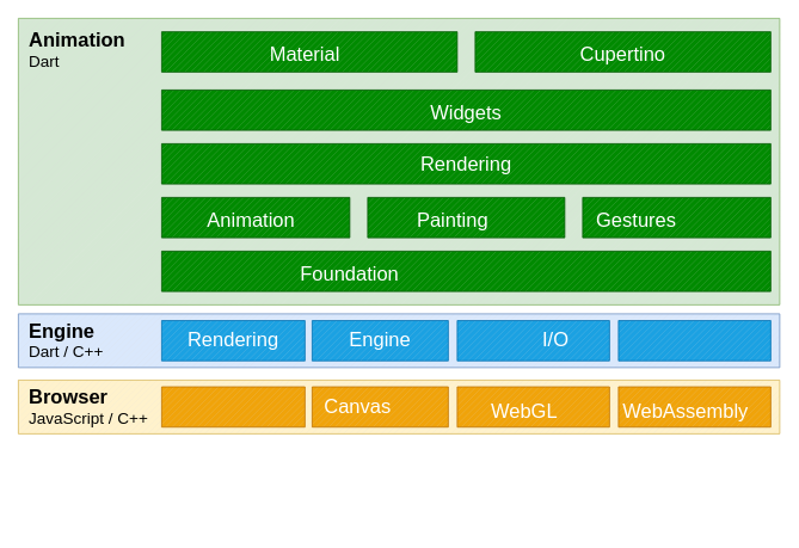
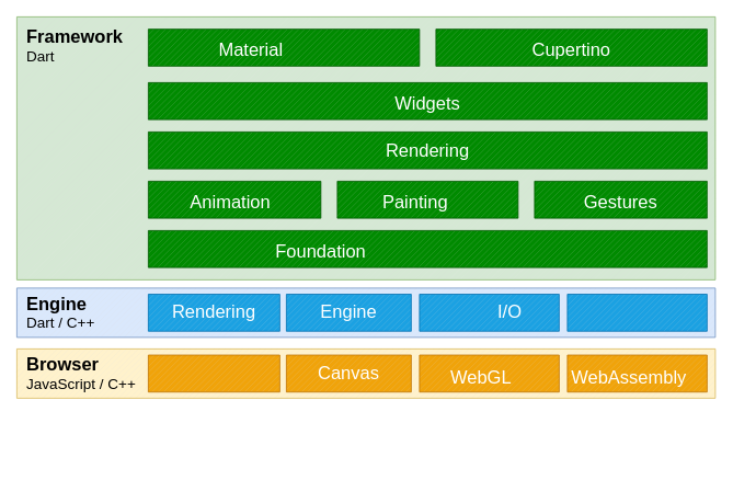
- <mxCell id="4" value="&lt;font style=&quot;font-size: 22px;&quot;&gt;&lt;b&gt;Animation&lt;/b&gt;&lt;/font&gt;&lt;div&gt;&lt;font style=&quot;font-size: 18px;&quot;&gt;Dart&lt;/font&gt;&lt;/div&gt;" style="text;html=1;align=left;verticalAlign=middle;whiteSpace=wrap;rounded=0;" parent="1" vertex="1"><mxGeometry x="30" y="30" width="120" height="50" as="geometry" /></mxCell>
+ <mxCell id="4" value="&lt;font style=&quot;font-size: 22px;&quot;&gt;&lt;b&gt;Framework&lt;/b&gt;&lt;/font&gt;&lt;div&gt;&lt;font style=&quot;font-size: 18px;&quot;&gt;Dart&lt;/font&gt;&lt;/div&gt;" style="text;html=1;align=left;verticalAlign=middle;whiteSpace=wrap;rounded=0;" parent="1" vertex="1"><mxGeometry x="30" y="30" width="120" height="50" as="geometry" /></mxCell>
- <mxCell id="9" value="&lt;font style=&quot;font-size: 22px;&quot;&gt;Material&lt;/font&gt;" style="text;html=1;align=center;verticalAlign=middle;whiteSpace=wrap;rounded=0;fontSize=28;fontColor=light-dark(#ffffff, #ededed);" parent="1" vertex="1"><mxGeometry x="300" y="42.5" width="80" height="30" as="geometry" /></mxCell>
+ <mxCell id="9" value="&lt;font style=&quot;font-size: 22px;&quot;&gt;Material&lt;/font&gt;" style="text;html=1;align=center;verticalAlign=middle;whiteSpace=wrap;rounded=0;fontSize=28;fontColor=light-dark(#ffffff, #ededed);" parent="1" vertex="1"><mxGeometry x="265" y="42.5" width="80" height="30" as="geometry" /></mxCell>
- <mxCell id="21" value="&lt;span style=&quot;font-size: 22px;&quot;&gt;Gestures&lt;/span&gt;" style="text;html=1;align=center;verticalAlign=middle;whiteSpace=wrap;rounded=0;fontSize=28;fontColor=light-dark(#ffffff, #ededed);" parent="1" vertex="1"><mxGeometry x="670" y="225" width="80" height="35" as="geometry" /></mxCell>
+ <mxCell id="21" value="&lt;span style=&quot;font-size: 22px;&quot;&gt;Gestures&lt;/span&gt;" style="text;html=1;align=center;verticalAlign=middle;whiteSpace=wrap;rounded=0;fontSize=28;fontColor=light-dark(#ffffff, #ededed);" parent="1" vertex="1"><mxGeometry x="715" y="225" width="80" height="35" as="geometry" /></mxCell>
- <mxCell id="27" value="&lt;font style=&quot;font-size: 22px; color: rgb(255, 255, 255);&quot;&gt;Canvas&lt;/font&gt;" style="text;html=1;align=center;verticalAlign=middle;whiteSpace=wrap;rounded=0;" parent="1" vertex="1"><mxGeometry x="369" y="439" width="60" height="30" as="geometry" /></mxCell>
+ <mxCell id="27" value="&lt;font style=&quot;font-size: 22px; color: rgb(255, 255, 255);&quot;&gt;Canvas&lt;/font&gt;" style="text;html=1;align=center;verticalAlign=middle;whiteSpace=wrap;rounded=0;" parent="1" vertex="1"><mxGeometry x="394" y="439" width="60" height="30" as="geometry" /></mxCell>
